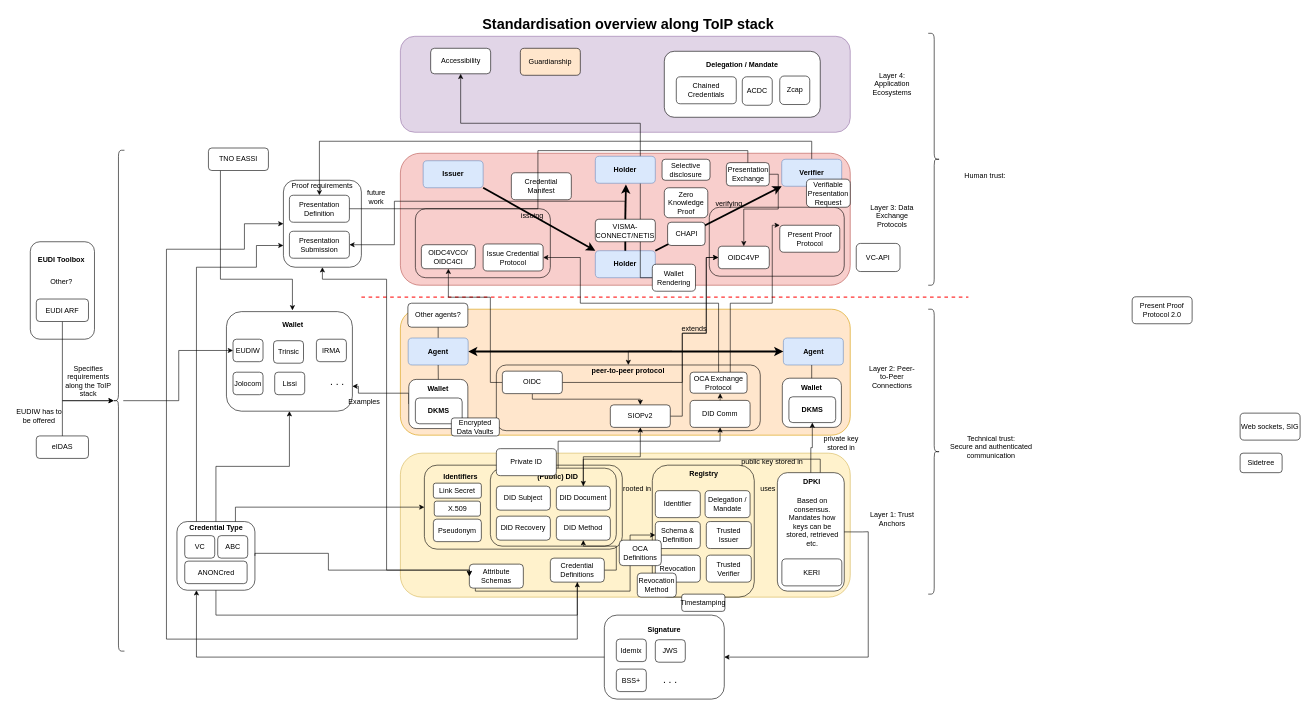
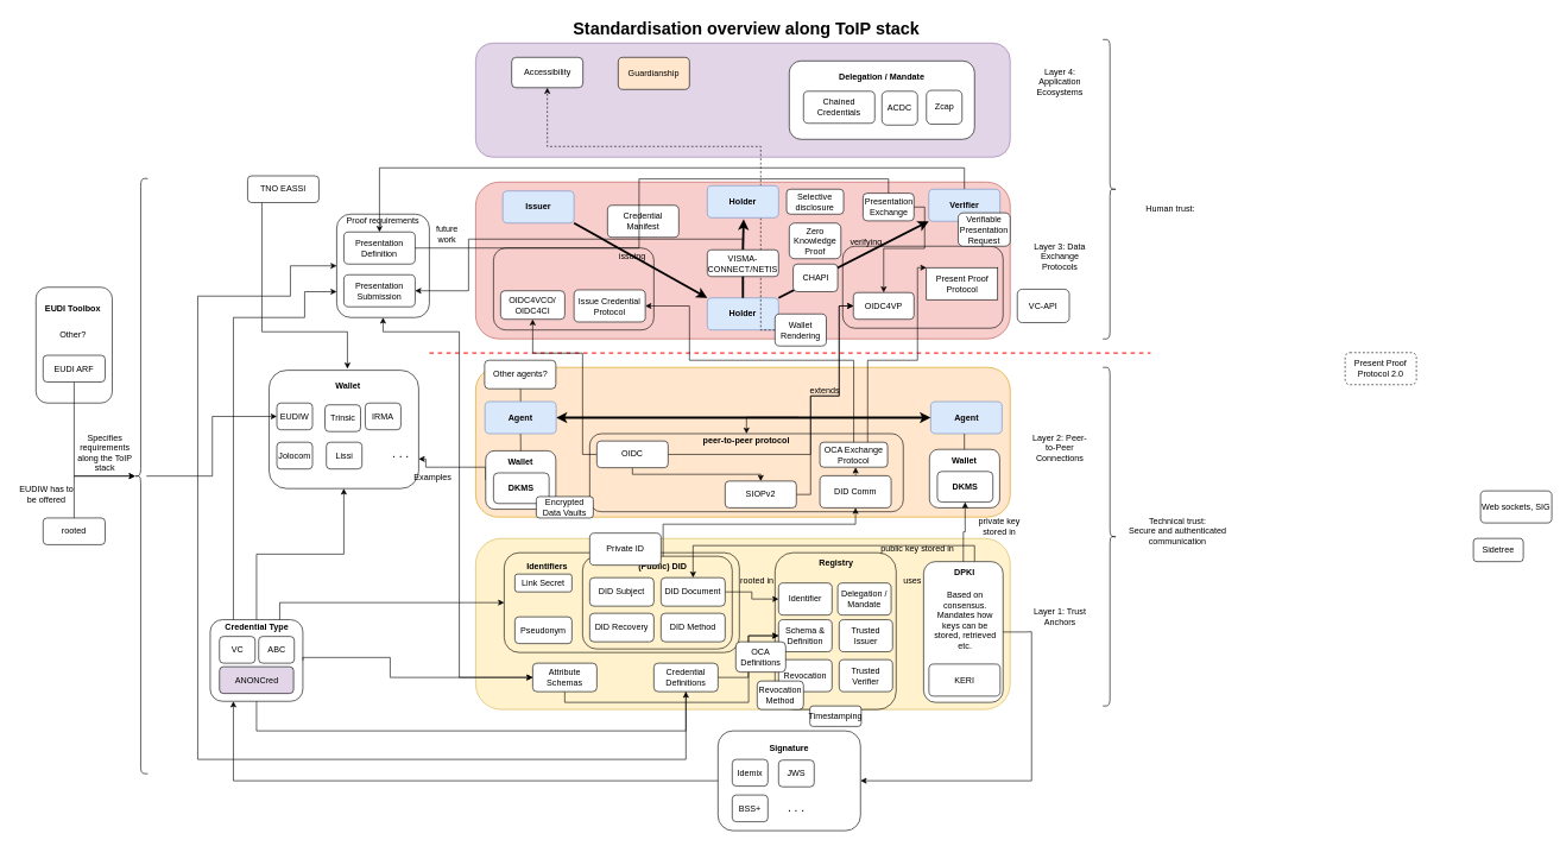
- <mxCell id="18" value="Layer 4: Application Ecosystems" style="text;html=1;strokeColor=none;fillColor=none;align=center;verticalAlign=middle;whiteSpace=wrap;rounded=0;" parent="1" vertex="1"><mxGeometry x="1447" y="115" width="80" height="50" as="geometry" /></mxCell>
+ <mxCell id="18" value="Layer 4: Application Ecosystems" style="text;html=1;strokeColor=none;fillColor=none;align=center;verticalAlign=middle;whiteSpace=wrap;rounded=0;" parent="1" vertex="1"><mxGeometry x="1447" y="90" width="80" height="50" as="geometry" /></mxCell>
- <mxCell id="156" style="edgeStyle=orthogonalEdgeStyle;rounded=0;orthogonalLoop=1;jettySize=auto;html=1;entryX=0.5;entryY=1;entryDx=0;entryDy=0;" parent="1" source="157" target="155" edge="1"><mxGeometry relative="1" as="geometry"><Array as="points"><mxPoint x="1067" y="463" /><mxPoint x="1067" y="205" /><mxPoint x="768" y="205" /></Array></mxGeometry></mxCell>
+ <mxCell id="156" style="edgeStyle=orthogonalEdgeStyle;rounded=0;orthogonalLoop=1;jettySize=auto;html=1;entryX=0.5;entryY=1;entryDx=0;entryDy=0;dashed=1;" parent="1" source="157" target="155" edge="1"><mxGeometry relative="1" as="geometry"><Array as="points"><mxPoint x="1067" y="463" /><mxPoint x="1067" y="205" /><mxPoint x="768" y="205" /></Array></mxGeometry></mxCell>
- <mxCell id="163" value="VISMA-CONNECT/NETIS" style="rounded=1;whiteSpace=wrap;html=1;" parent="1" vertex="1"><mxGeometry x="992" y="365" width="100" height="37.5" as="geometry" /></mxCell>
+ <mxCell id="163" value="VISMA-CONNECT/NETIS" style="rounded=1;whiteSpace=wrap;html=1;" parent="1" vertex="1"><mxGeometry x="992" y="350" width="100" height="37.5" as="geometry" /></mxCell>
- <mxCell id="57" value="Present Proof Protocol" style="rounded=1;whiteSpace=wrap;html=1;" parent="1" vertex="1"><mxGeometry x="1299.5" y="375" width="100" height="45" as="geometry" /></mxCell>
+ <mxCell id="57" value="Present Proof Protocol" style="whiteSpace=wrap;html=1;rounded=0;" parent="1" vertex="1"><mxGeometry x="1299.5" y="375" width="100" height="45" as="geometry" /></mxCell>
- <mxCell id="58" value="Present Proof Protocol 2.0" style="rounded=1;whiteSpace=wrap;html=1;" parent="1" vertex="1"><mxGeometry x="1887" y="494.25" width="100" height="45" as="geometry" /></mxCell>
+ <mxCell id="58" value="Present Proof Protocol 2.0" style="rounded=1;whiteSpace=wrap;html=1;dashed=1;" parent="1" vertex="1"><mxGeometry x="1887" y="494.25" width="100" height="45" as="geometry" /></mxCell>
- <mxCell id="105" value="IRMA" style="rounded=1;whiteSpace=wrap;html=1;" parent="1" vertex="1"><mxGeometry y="565" width="50" height="37.5" as="geometry" x="527" /></mxCell>
+ <mxCell id="105" value="IRMA" style="rounded=1;whiteSpace=wrap;html=1;" parent="1" vertex="1"><mxGeometry x="512" y="565" width="50" height="37.5" as="geometry" /></mxCell>
- <mxCell id="150" value="Web sockets, SIG" style="rounded=1;whiteSpace=wrap;html=1;" parent="1" vertex="1"><mxGeometry x="2067" y="688.25" width="100" height="45" as="geometry" /></mxCell>
+ <mxCell id="150" value="Web sockets, SIG" style="rounded=1;whiteSpace=wrap;html=1;" parent="1" vertex="1"><mxGeometry x="2077" y="688.25" width="100" height="45" as="geometry" /></mxCell>
- <mxCell id="23" style="edgeStyle=orthogonalEdgeStyle;rounded=0;orthogonalLoop=1;jettySize=auto;html=1;strokeColor=#000000;" parent="1" source="24" target="73" edge="1"><mxGeometry relative="1" as="geometry"><mxPoint x="1086" y="830" as="targetPoint" /></mxGeometry></mxCell>
+ <mxCell id="23" style="edgeStyle=orthogonalEdgeStyle;rounded=0;orthogonalLoop=1;jettySize=auto;html=1;strokeColor=#000000;entryX=0;entryY=0.5;entryDx=0;entryDy=0;" parent="1" source="24" target="143" edge="1"><mxGeometry relative="1" as="geometry"><mxPoint x="1086" y="830" as="targetPoint" /></mxGeometry></mxCell>
- <mxCell id="129" value="eIDAS" style="rounded=1;whiteSpace=wrap;html=1;" parent="1" vertex="1"><mxGeometry x="60" y="726.25" width="87" height="37.5" as="geometry" /></mxCell>
+ <mxCell id="129" value="rooted" style="rounded=1;whiteSpace=wrap;html=1;" parent="1" vertex="1"><mxGeometry x="60" y="726.25" width="87" height="37.5" as="geometry" /></mxCell>
- <mxCell id="168" value="X.509" style="rounded=1;whiteSpace=wrap;html=1;" parent="1" vertex="1"><mxGeometry x="723.5" y="835" width="77" height="25" as="geometry" /></mxCell>
- <mxCell id="42" style="edgeStyle=orthogonalEdgeStyle;rounded=0;orthogonalLoop=1;jettySize=auto;html=1;exitX=1;exitY=0.5;exitDx=0;exitDy=0;strokeColor=#000000;" parent="1" source="43" target="21" edge="1"><mxGeometry relative="1" as="geometry"><mxPoint x="1092" y="910" as="targetPoint" /></mxGeometry></mxCell>
+ <mxCell id="42" style="edgeStyle=orthogonalEdgeStyle;rounded=0;orthogonalLoop=1;jettySize=auto;html=1;exitX=1;exitY=0.5;exitDx=0;exitDy=0;strokeColor=#000000;entryX=0;entryY=0.5;entryDx=0;entryDy=0;" parent="1" source="43" target="144" edge="1"><mxGeometry relative="1" as="geometry"><mxPoint x="1092" y="910" as="targetPoint" /></mxGeometry></mxCell>
- <mxCell id="91" value="ANONCred" style="rounded=1;whiteSpace=wrap;html=1;" parent="1" vertex="1"><mxGeometry x="307.5" y="935" width="104" height="37.5" as="geometry" /></mxCell>
+ <mxCell id="91" value="ANONCred" style="rounded=1;whiteSpace=wrap;html=1;fillColor=#e1d5e7;" parent="1" vertex="1"><mxGeometry x="307.5" y="935" width="104" height="37.5" as="geometry" /></mxCell>
- <mxCell id="41" value="Attribute Schemas" style="rounded=1;whiteSpace=wrap;html=1;" parent="1" vertex="1"><mxGeometry x="782" y="940" width="90" height="40" as="geometry" /></mxCell>
+ <mxCell id="41" value="Attribute Schemas" style="rounded=1;whiteSpace=wrap;html=1;" parent="1" vertex="1"><mxGeometry x="747" y="930" width="90" height="40" as="geometry" /></mxCell>
